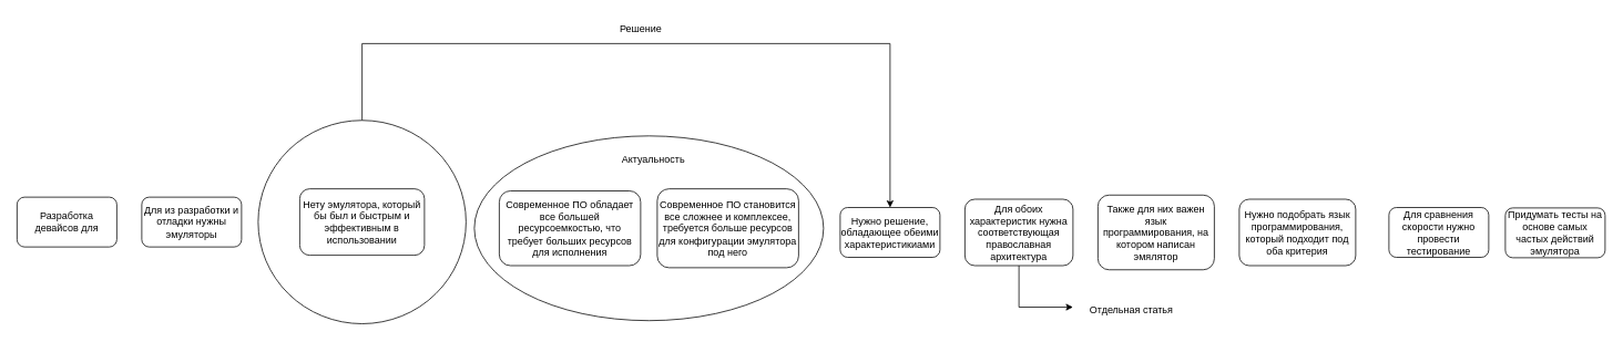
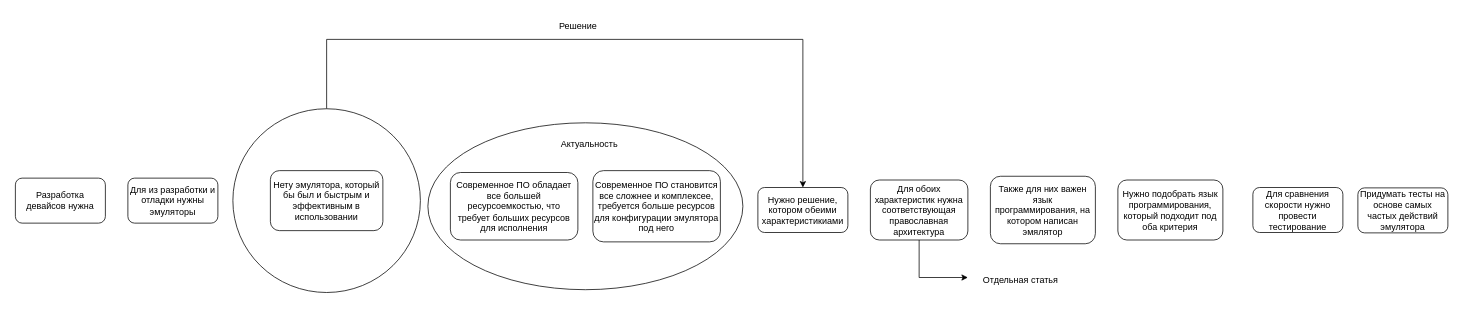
- <mxCell id="5" value="Разработка девайсов для" style="rounded=1;whiteSpace=wrap;html=1;" vertex="1" parent="1"><mxGeometry x="20" y="237" width="120" height="60" as="geometry" /></mxCell>
+ <mxCell id="5" value="Разработка девайсов нужна" style="rounded=1;whiteSpace=wrap;html=1;" vertex="1" parent="1"><mxGeometry x="20" y="237" width="120" height="60" as="geometry" /></mxCell>
- <mxCell id="8" value="Нужно решение, обладающее обеими характеристикиами" style="rounded=1;whiteSpace=wrap;html=1;" vertex="1" parent="1"><mxGeometry x="1010" y="249.5" width="120" height="60" as="geometry" /></mxCell>
+ <mxCell id="8" value="Нужно решение, котором обеими характеристикиами" style="rounded=1;whiteSpace=wrap;html=1;" vertex="1" parent="1"><mxGeometry x="1010" y="249.5" width="120" height="60" as="geometry" /></mxCell>
